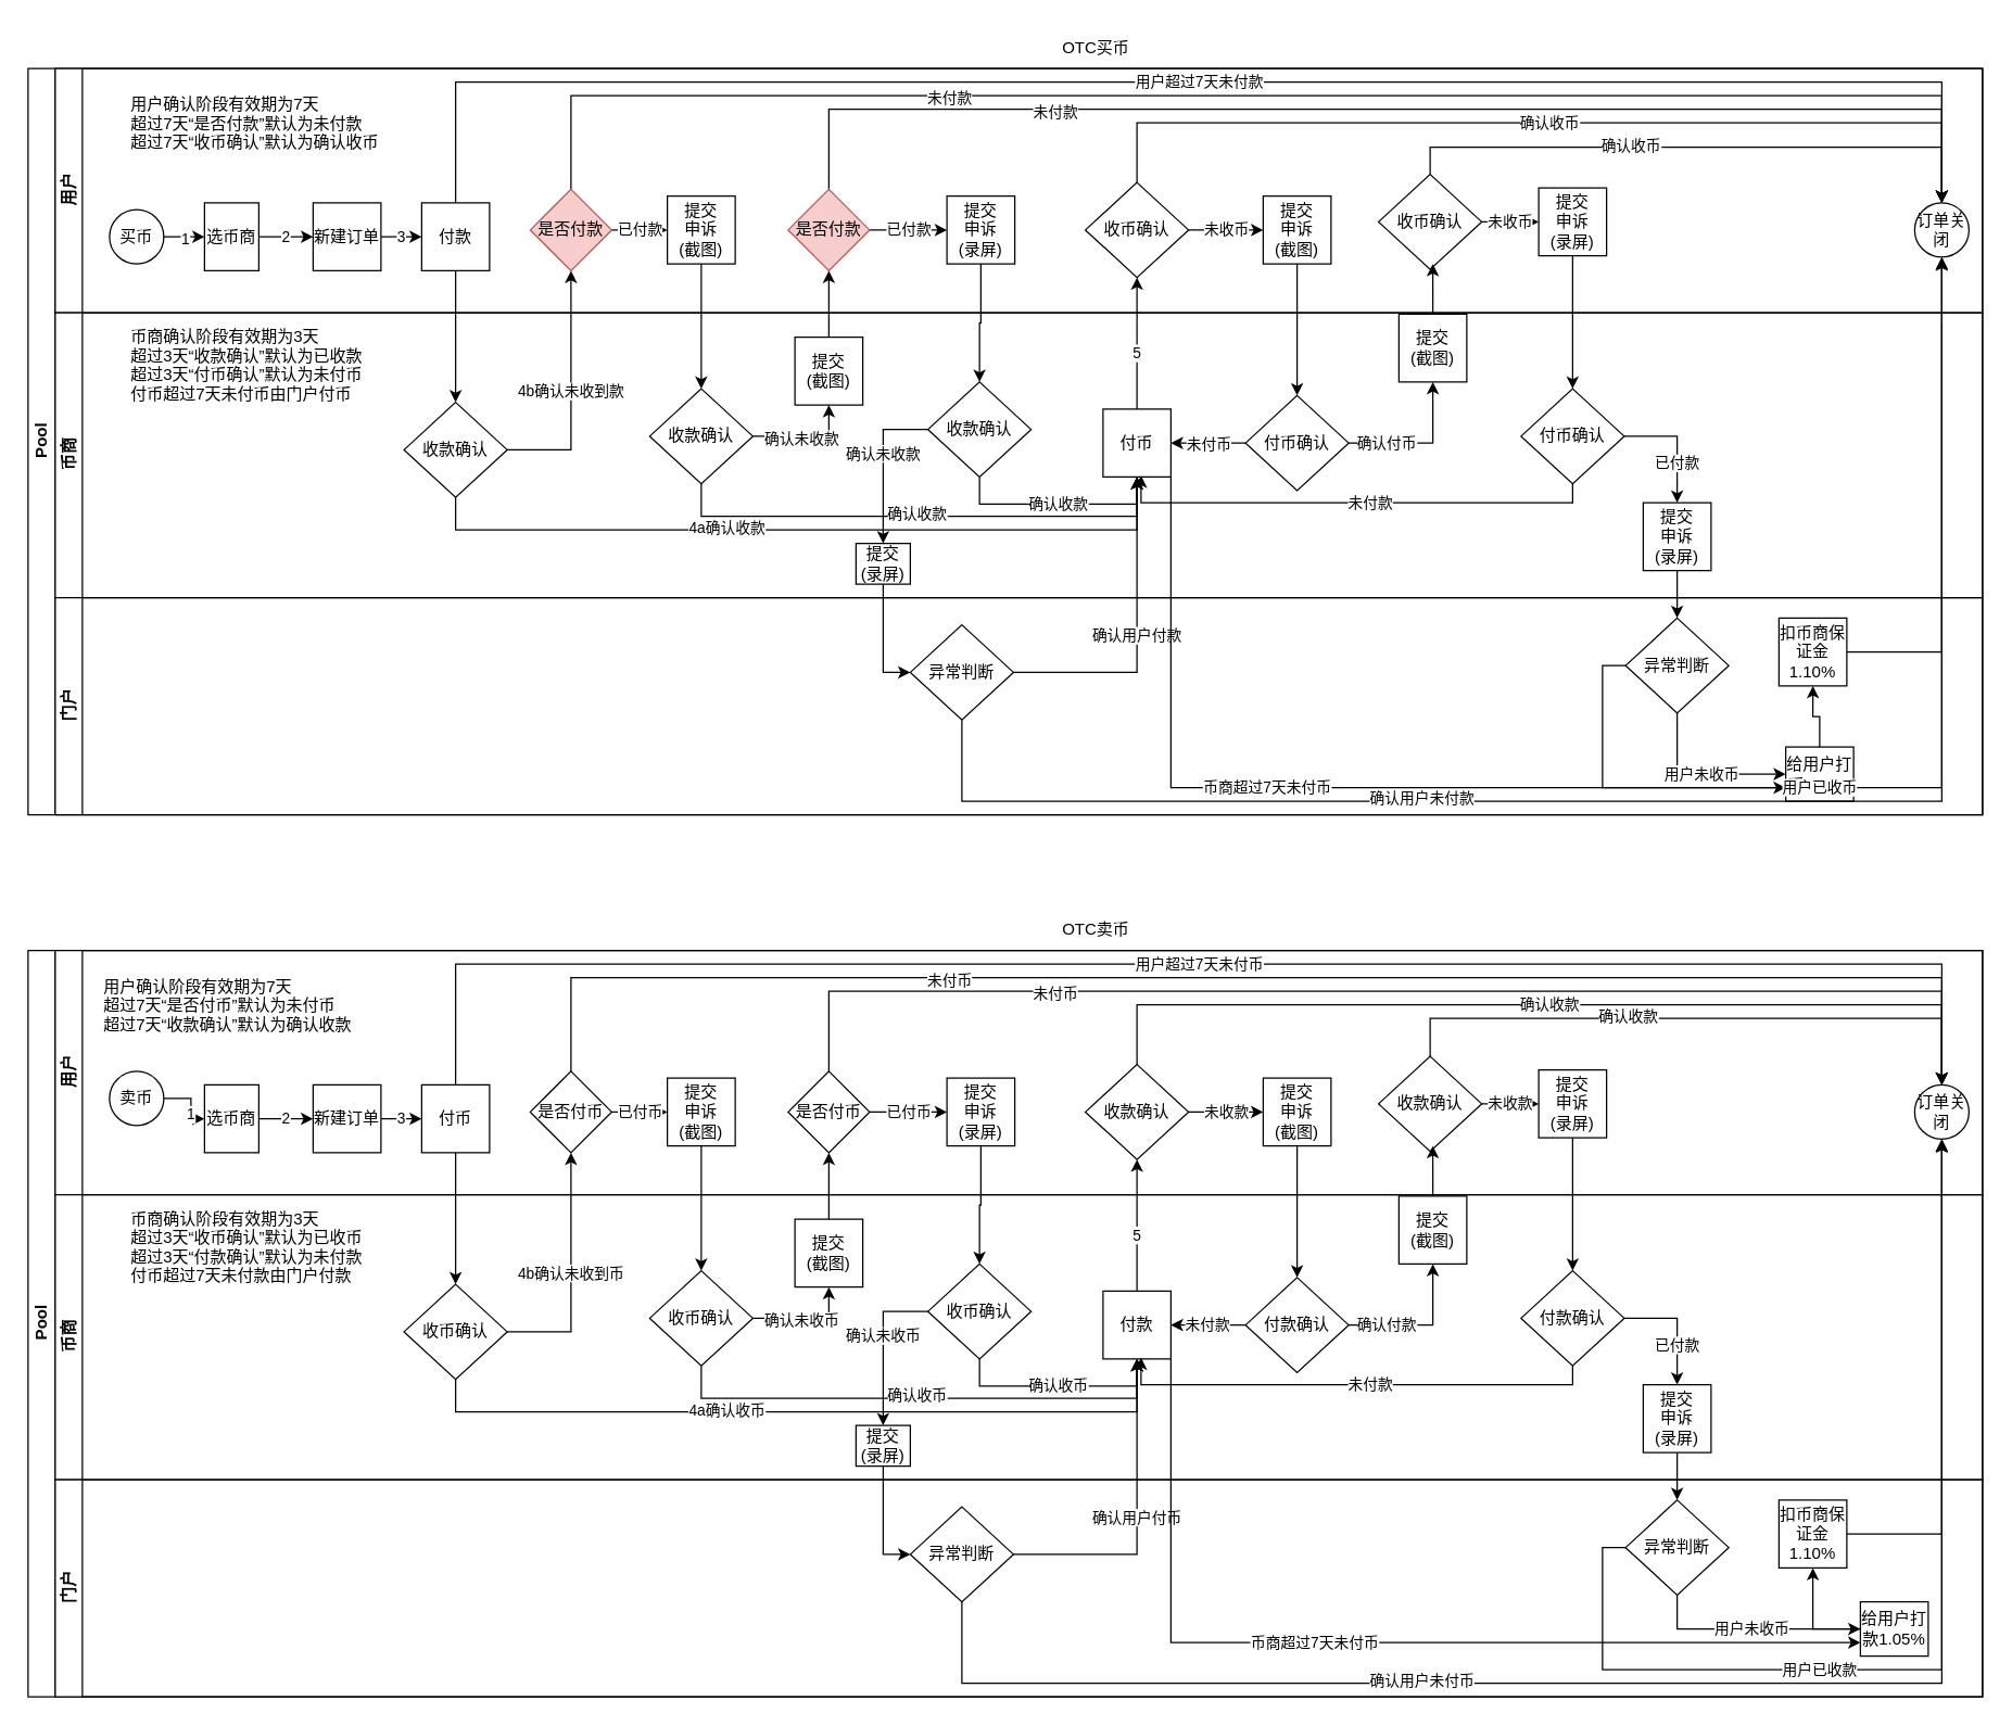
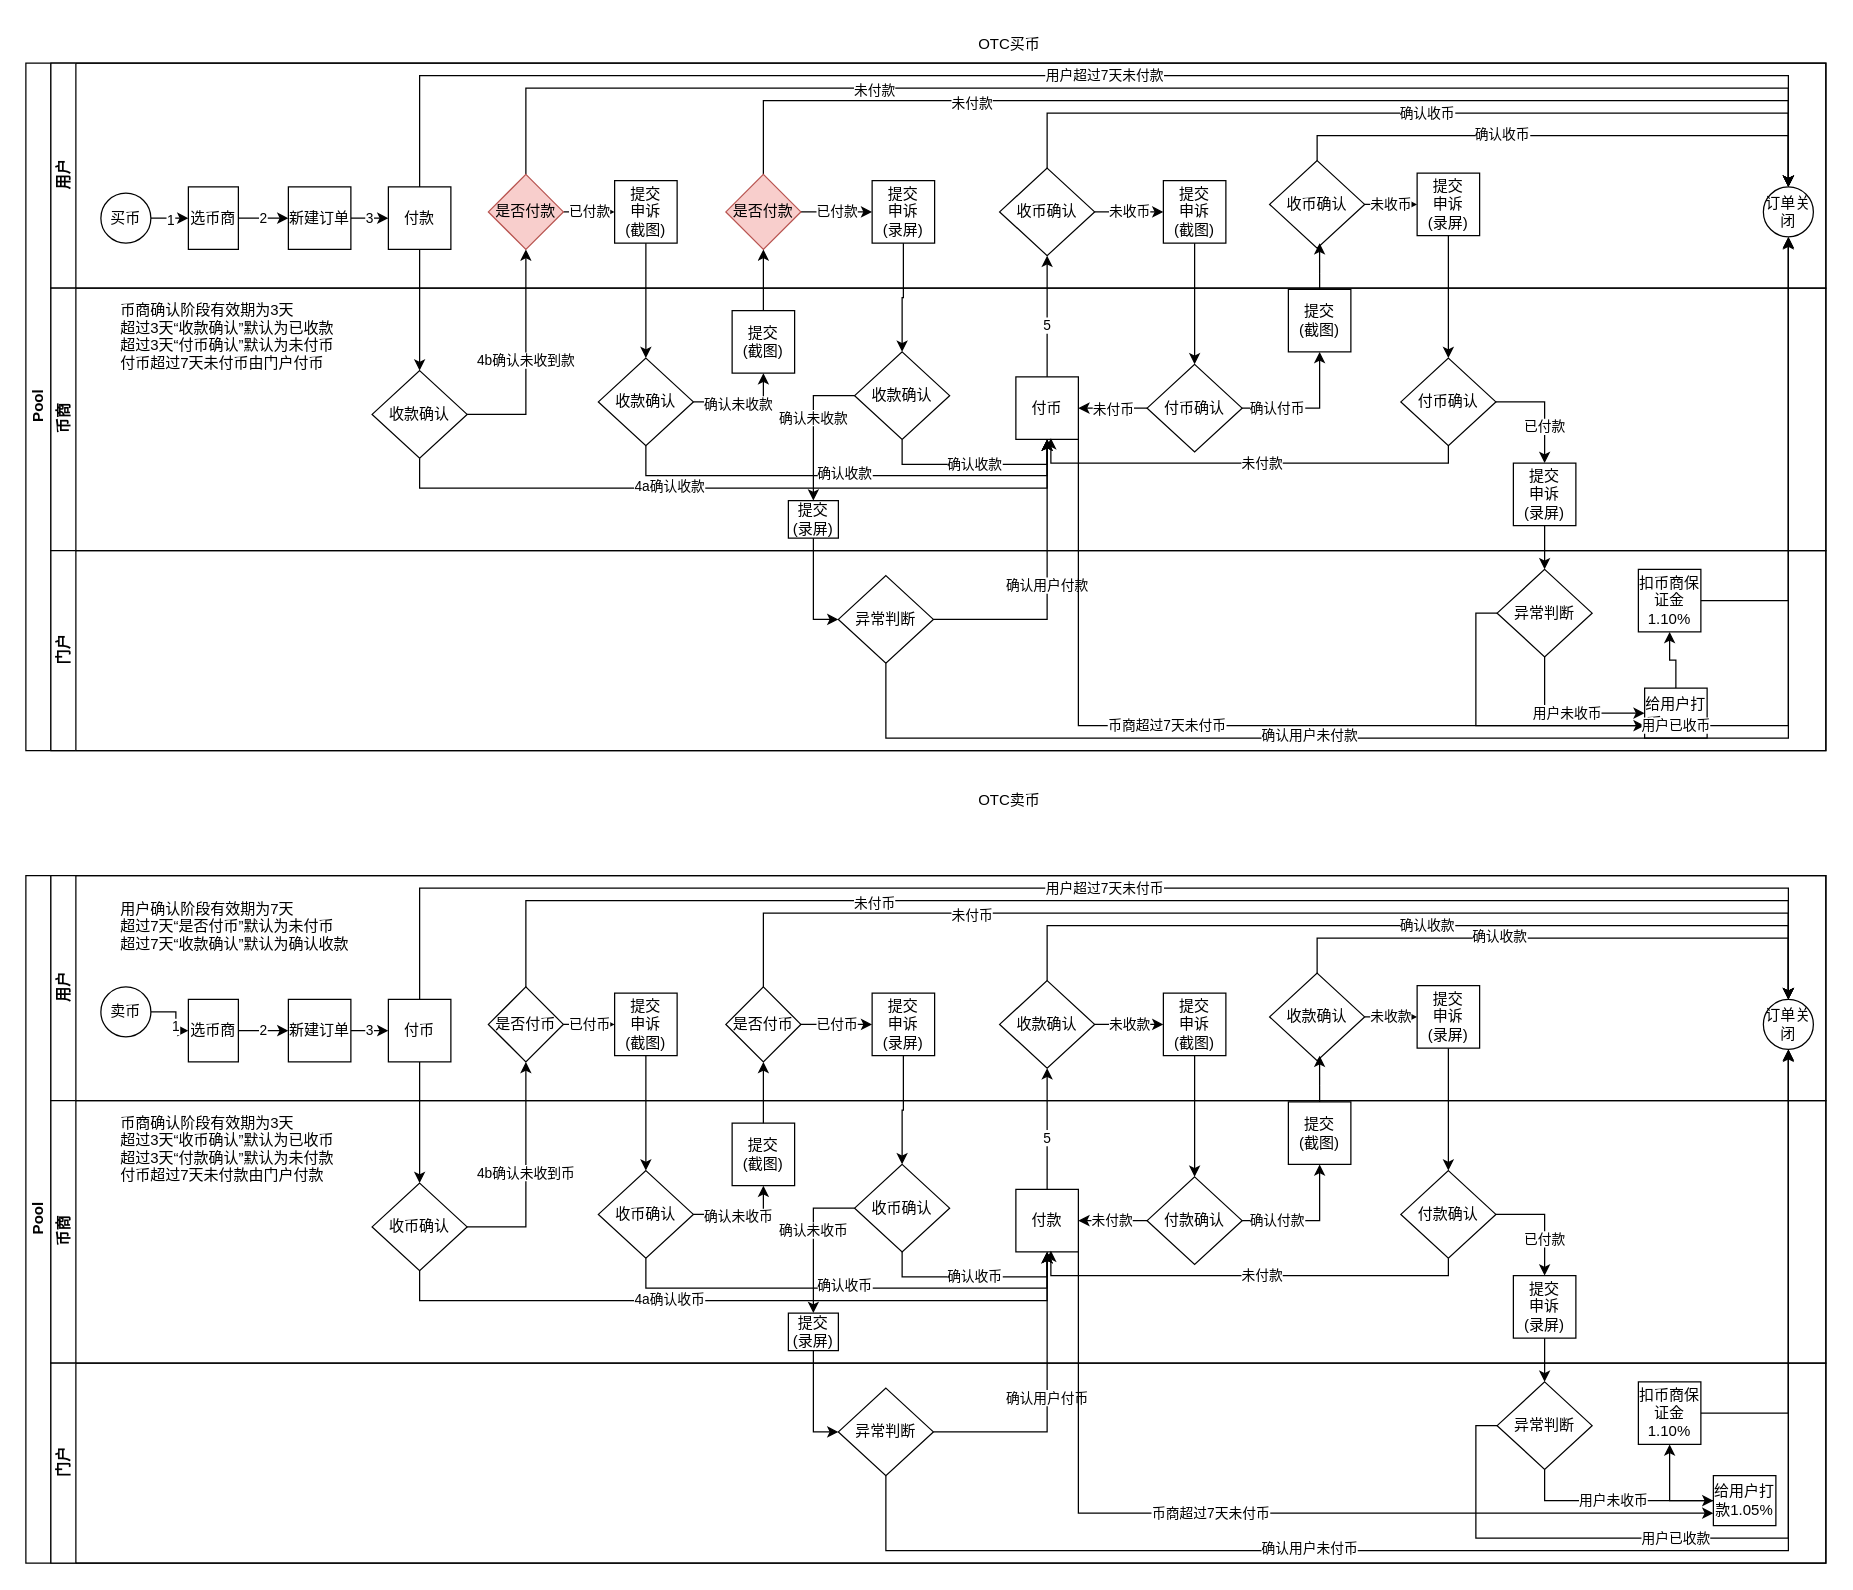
- <mxCell id="35" value="用户确认阶段有效期为7天&#10;超过7天“是否付款”默认为未付款&#10;超过7天“收币确认”默认为确认收币" style="text;strokeColor=none;fillColor=none;align=left;verticalAlign=middle;spacingLeft=4;spacingRight=4;overflow=hidden;points=[[0,0.5],[1,0.5]];portConstraint=eastwest;rotatable=0;" parent="5" vertex="1"><mxGeometry x="50" y="10" width="200" height="60" as="geometry" /></mxCell>
- <mxCell id="174" value="OTC卖币" style="text;html=1;strokeColor=none;fillColor=none;align=center;verticalAlign=middle;whiteSpace=wrap;rounded=0;" parent="1" vertex="1"><mxGeometry x="777" y="670" width="60" height="30" as="geometry" /></mxCell>
+ <mxCell id="174" value="OTC卖币" style="text;html=1;strokeColor=none;fillColor=none;align=center;verticalAlign=middle;whiteSpace=wrap;rounded=0;" parent="1" vertex="1"><mxGeometry x="777" y="625" width="60" height="30" as="geometry" /></mxCell>
- <mxCell id="122" value="用户确认阶段有效期为7天&#10;超过7天“是否付币”默认为未付币&#10;超过7天“收款确认”默认为确认收款" style="text;strokeColor=none;fillColor=none;align=left;verticalAlign=middle;spacingLeft=4;spacingRight=4;overflow=hidden;points=[[0,0.5],[1,0.5]];portConstraint=eastwest;rotatable=0;" parent="92" vertex="1"><mxGeometry x="30" y="10" width="200" height="60" as="geometry" /></mxCell>
+ <mxCell id="122" value="用户确认阶段有效期为7天&#10;超过7天“是否付币”默认为未付币&#10;超过7天“收款确认”默认为确认收款" style="text;strokeColor=none;fillColor=none;align=left;verticalAlign=middle;spacingLeft=4;spacingRight=4;overflow=hidden;points=[[0,0.5],[1,0.5]];portConstraint=eastwest;rotatable=0;" parent="92" vertex="1"><mxGeometry x="50" y="10" width="200" height="60" as="geometry" /></mxCell>
